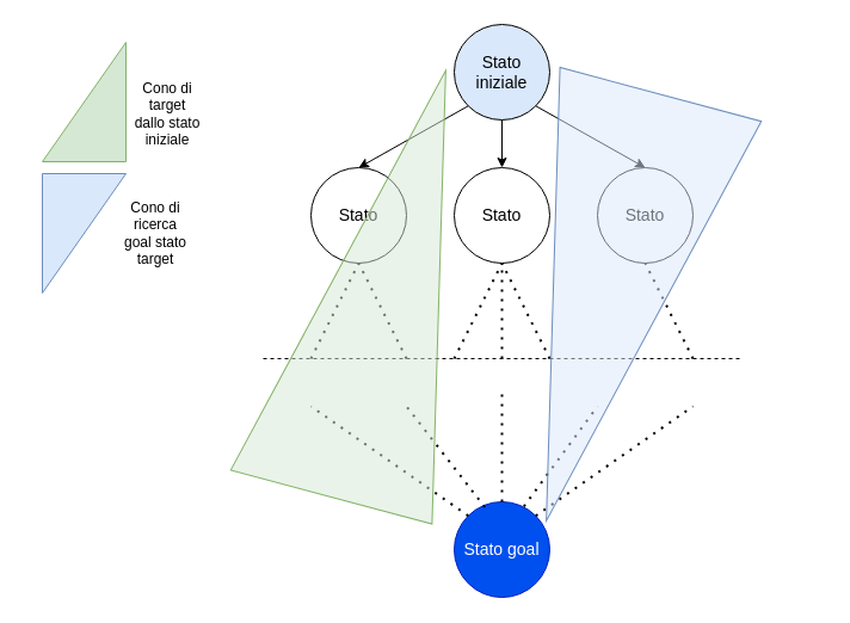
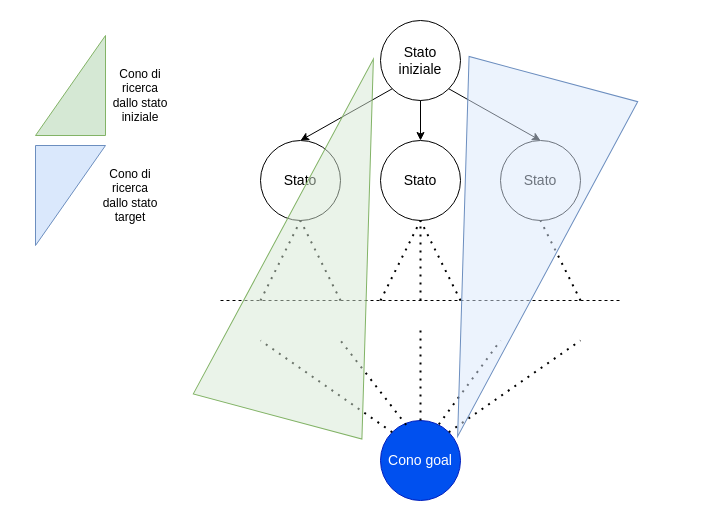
- <mxCell id="3" value="&lt;font style=&quot;font-size: 14px;&quot;&gt;Stato iniziale&lt;/font&gt;" style="ellipse;whiteSpace=wrap;html=1;aspect=fixed;fillColor=#dae8fc;" parent="1" vertex="1"><mxGeometry x="380" y="20" width="80" height="80" as="geometry" /></mxCell>
+ <mxCell id="3" value="&lt;font style=&quot;font-size: 14px;&quot;&gt;Stato iniziale&lt;/font&gt;" style="ellipse;whiteSpace=wrap;html=1;aspect=fixed;" parent="1" vertex="1"><mxGeometry x="380" y="20" width="80" height="80" as="geometry" /></mxCell>
- <mxCell id="24" value="Cono di target dallo stato iniziale" style="text;html=1;strokeColor=none;fillColor=none;align=center;verticalAlign=middle;whiteSpace=wrap;rounded=0;" vertex="1" parent="1"><mxGeometry x="110" y="80" width="60" height="30" as="geometry" /></mxCell>
+ <mxCell id="24" value="Cono di ricerca dallo stato iniziale" style="text;html=1;strokeColor=none;fillColor=none;align=center;verticalAlign=middle;whiteSpace=wrap;rounded=0;" vertex="1" parent="1"><mxGeometry x="110" y="80" width="60" height="30" as="geometry" /></mxCell>
- <mxCell id="25" value="Cono di ricerca goal stato target" style="text;html=1;strokeColor=none;fillColor=none;align=center;verticalAlign=middle;whiteSpace=wrap;rounded=0;" vertex="1" parent="1"><mxGeometry x="100" y="180" width="60" height="30" as="geometry" /></mxCell>
+ <mxCell id="25" value="Cono di ricerca dallo stato target" style="text;html=1;strokeColor=none;fillColor=none;align=center;verticalAlign=middle;whiteSpace=wrap;rounded=0;" vertex="1" parent="1"><mxGeometry x="100" y="180" width="60" height="30" as="geometry" /></mxCell>
- <mxCell id="2" value="&lt;font style=&quot;font-size: 14px;&quot;&gt;Stato goal&lt;/font&gt;" style="ellipse;whiteSpace=wrap;html=1;aspect=fixed;fillColor=#0050ef;fontColor=#ffffff;strokeColor=#001DBC;" parent="1" vertex="1"><mxGeometry x="380" y="420" width="80" height="80" as="geometry" /></mxCell>
+ <mxCell id="2" value="&lt;font style=&quot;font-size: 14px;&quot;&gt;Cono goal&lt;/font&gt;" style="ellipse;whiteSpace=wrap;html=1;aspect=fixed;fillColor=#0050ef;fontColor=#ffffff;strokeColor=#001DBC;" parent="1" vertex="1"><mxGeometry x="380" y="420" width="80" height="80" as="geometry" /></mxCell>
